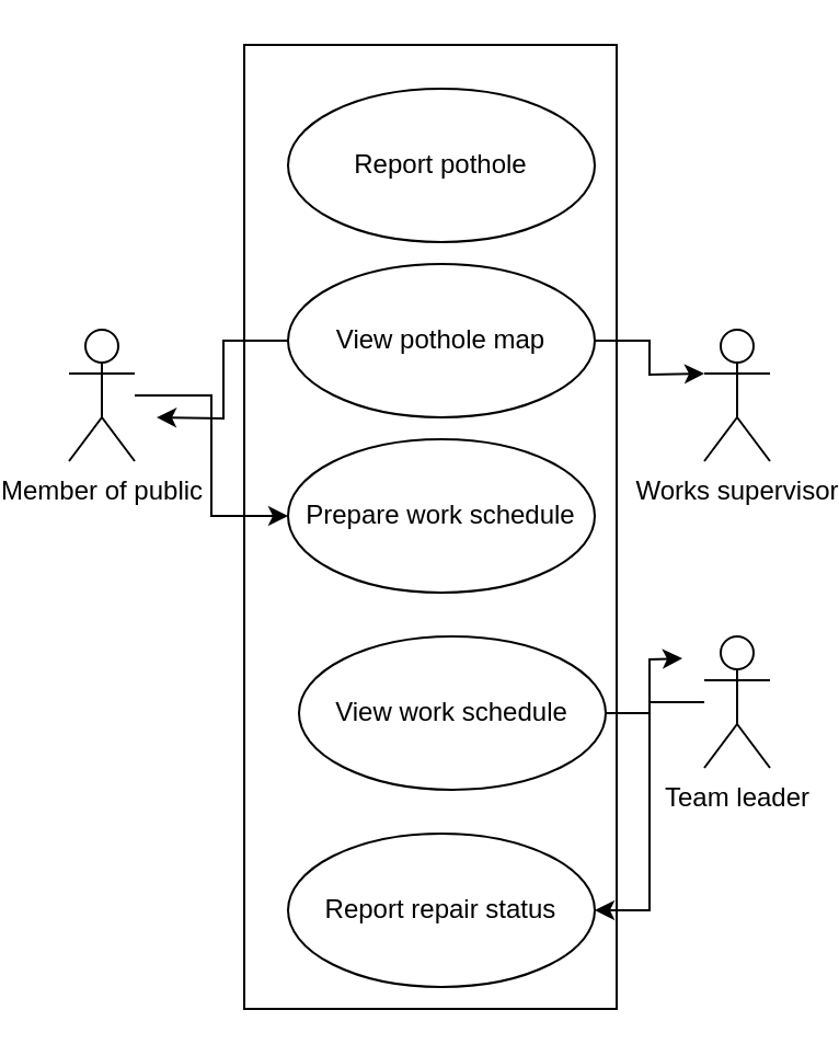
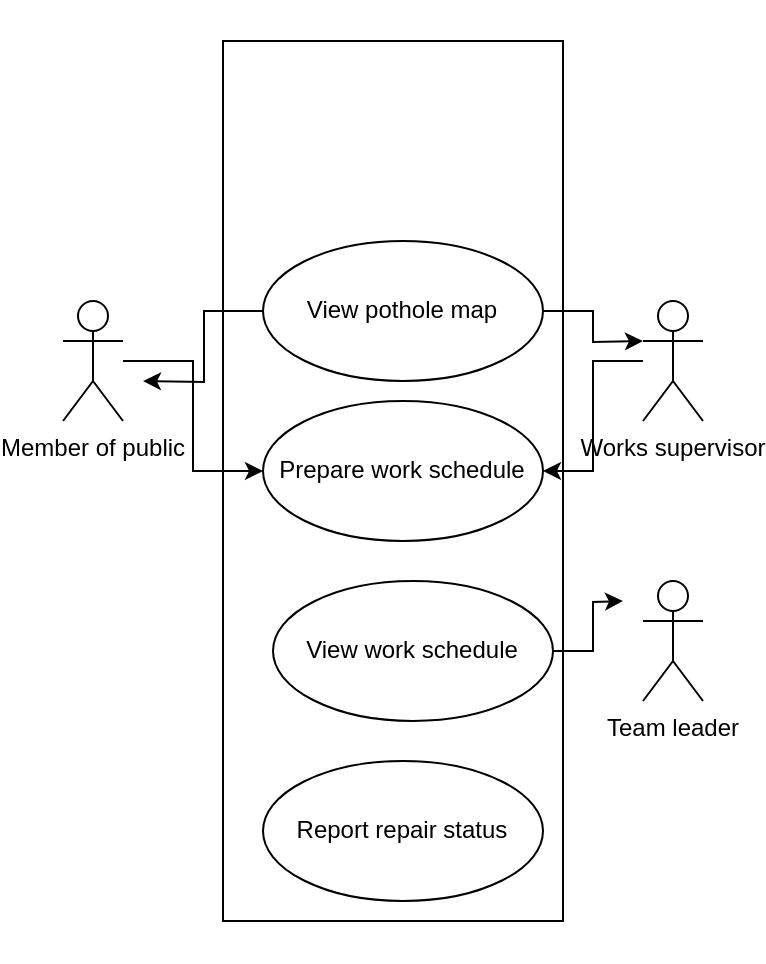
- <mxCell id="9" value="Report pothole" style="ellipse;whiteSpace=wrap;html=1;" vertex="1" parent="1"><mxGeometry x="120" y="40" width="140" height="70" as="geometry" /></mxCell>
+ <mxCell id="5" style="edgeStyle=orthogonalEdgeStyle;rounded=0;orthogonalLoop=1;jettySize=auto;html=1;" edge="1" parent="1" source="6" target="13"><mxGeometry relative="1" as="geometry" /></mxCell>
- <mxCell id="7" style="edgeStyle=orthogonalEdgeStyle;rounded=0;orthogonalLoop=1;jettySize=auto;html=1;entryX=1;entryY=0.5;entryDx=0;entryDy=0;" edge="1" parent="1" source="8" target="16"><mxGeometry relative="1" as="geometry" /></mxCell>
